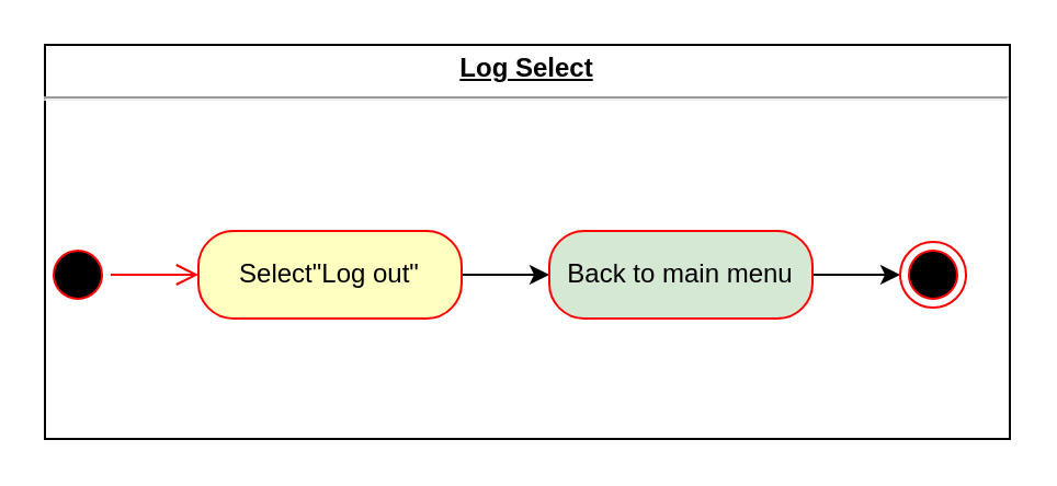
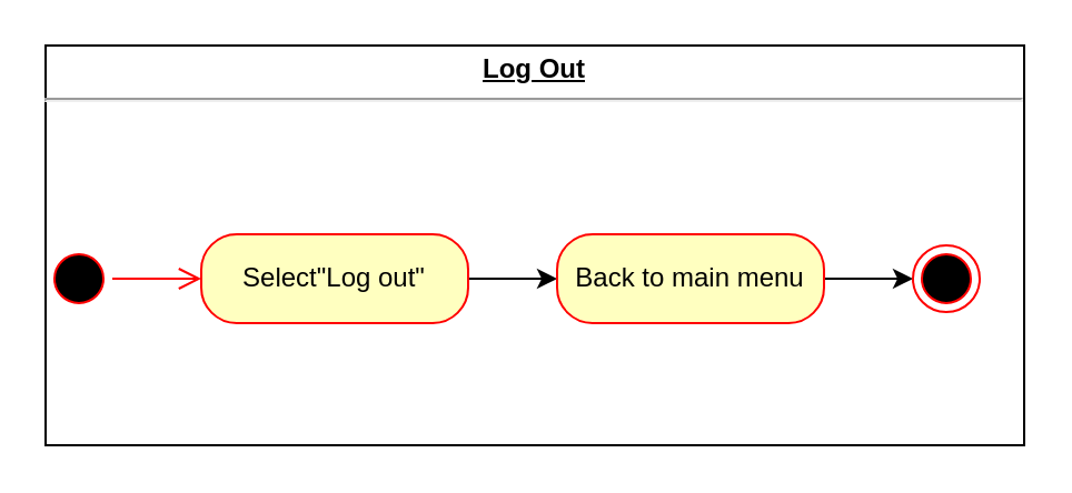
- <mxCell id="2" value="&lt;p style=&quot;margin:0px;margin-top:4px;text-align:center;text-decoration:underline;&quot;&gt;&lt;b&gt;Log Select&lt;/b&gt;&lt;/p&gt;&lt;hr&gt;&lt;p style=&quot;margin:0px;margin-left:8px;&quot;&gt;&lt;br&gt;&lt;/p&gt;" style="verticalAlign=top;align=left;overflow=fill;fontSize=12;fontFamily=Helvetica;html=1;whiteSpace=wrap;" parent="1" vertex="1"><mxGeometry x="20" y="20" width="440" height="180" as="geometry" /></mxCell>
+ <mxCell id="2" value="&lt;p style=&quot;margin:0px;margin-top:4px;text-align:center;text-decoration:underline;&quot;&gt;&lt;b&gt;Log Out&lt;/b&gt;&lt;/p&gt;&lt;hr&gt;&lt;p style=&quot;margin:0px;margin-left:8px;&quot;&gt;&lt;br&gt;&lt;/p&gt;" style="verticalAlign=top;align=left;overflow=fill;fontSize=12;fontFamily=Helvetica;html=1;whiteSpace=wrap;" parent="1" vertex="1"><mxGeometry x="20" y="20" width="440" height="180" as="geometry" /></mxCell>
- <mxCell id="8" value="Back to main menu" style="rounded=1;whiteSpace=wrap;html=1;arcSize=40;fontColor=#000000;fillColor=#d5e8d4;strokeColor=#ff0000;" parent="1" vertex="1"><mxGeometry x="250" y="105" width="120" height="40" as="geometry" /></mxCell>
+ <mxCell id="8" value="Back to main menu" style="rounded=1;whiteSpace=wrap;html=1;arcSize=40;fontColor=#000000;fillColor=#ffffc0;strokeColor=#ff0000;" parent="1" vertex="1"><mxGeometry x="250" y="105" width="120" height="40" as="geometry" /></mxCell>
